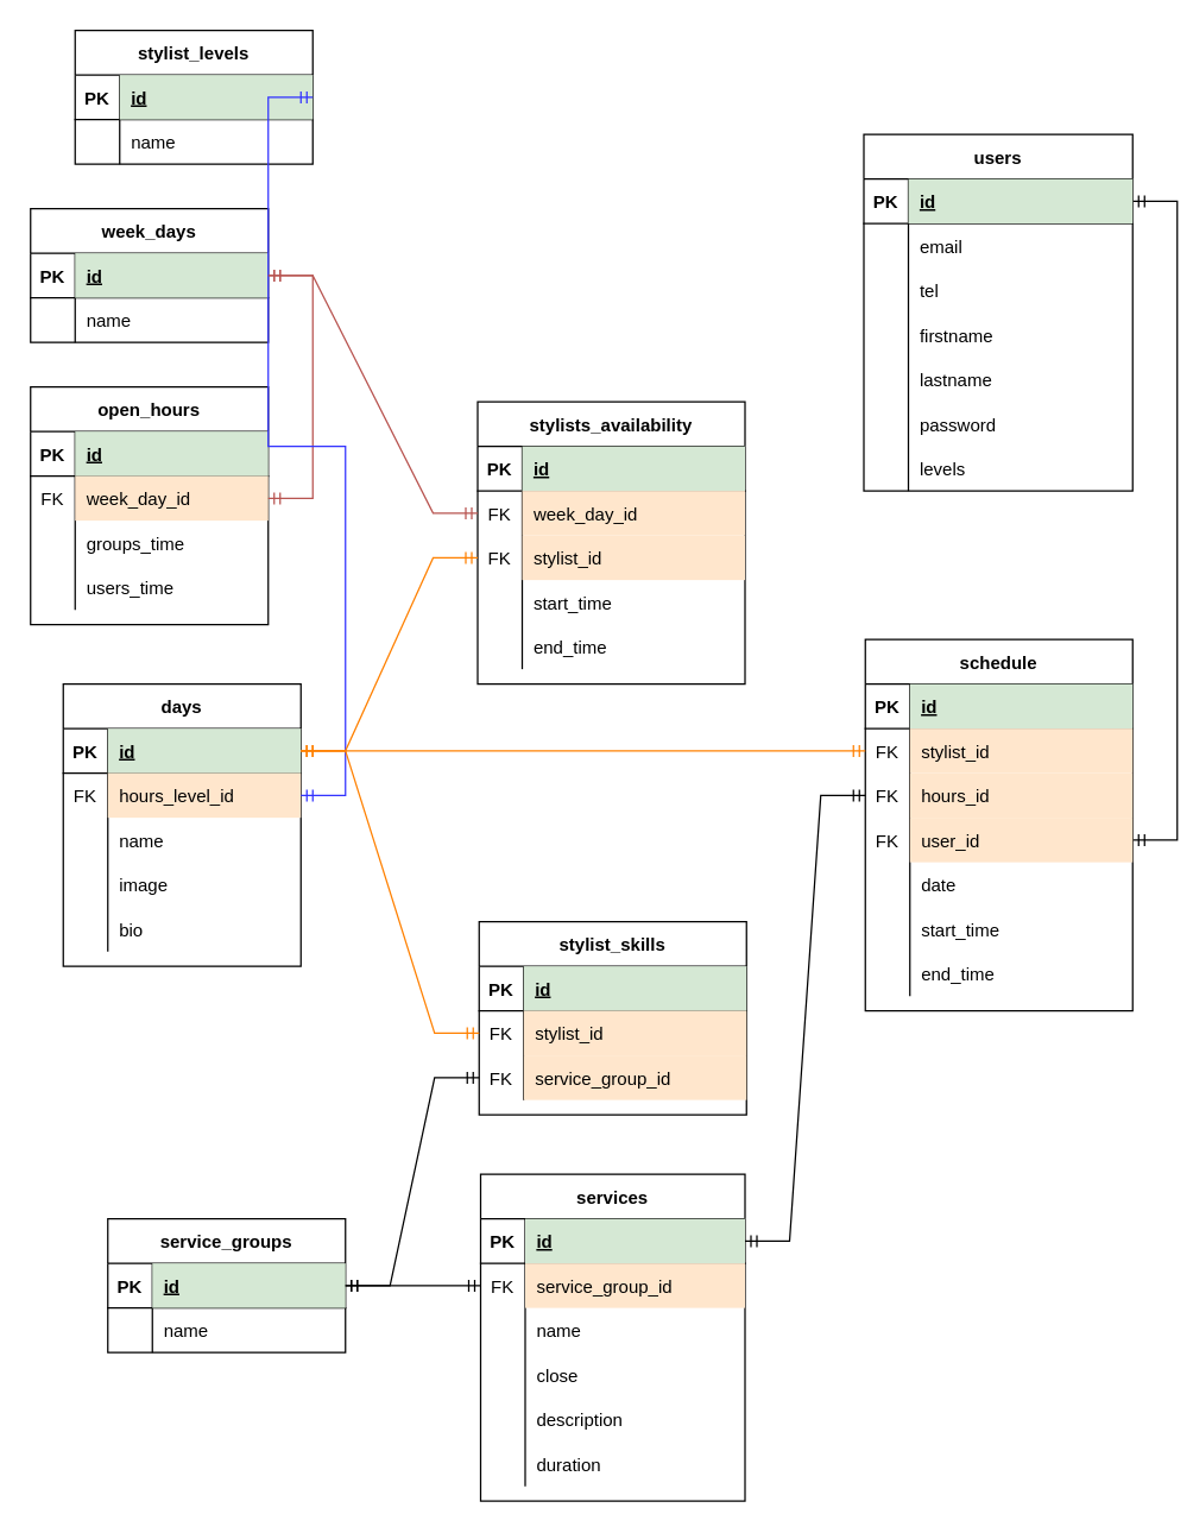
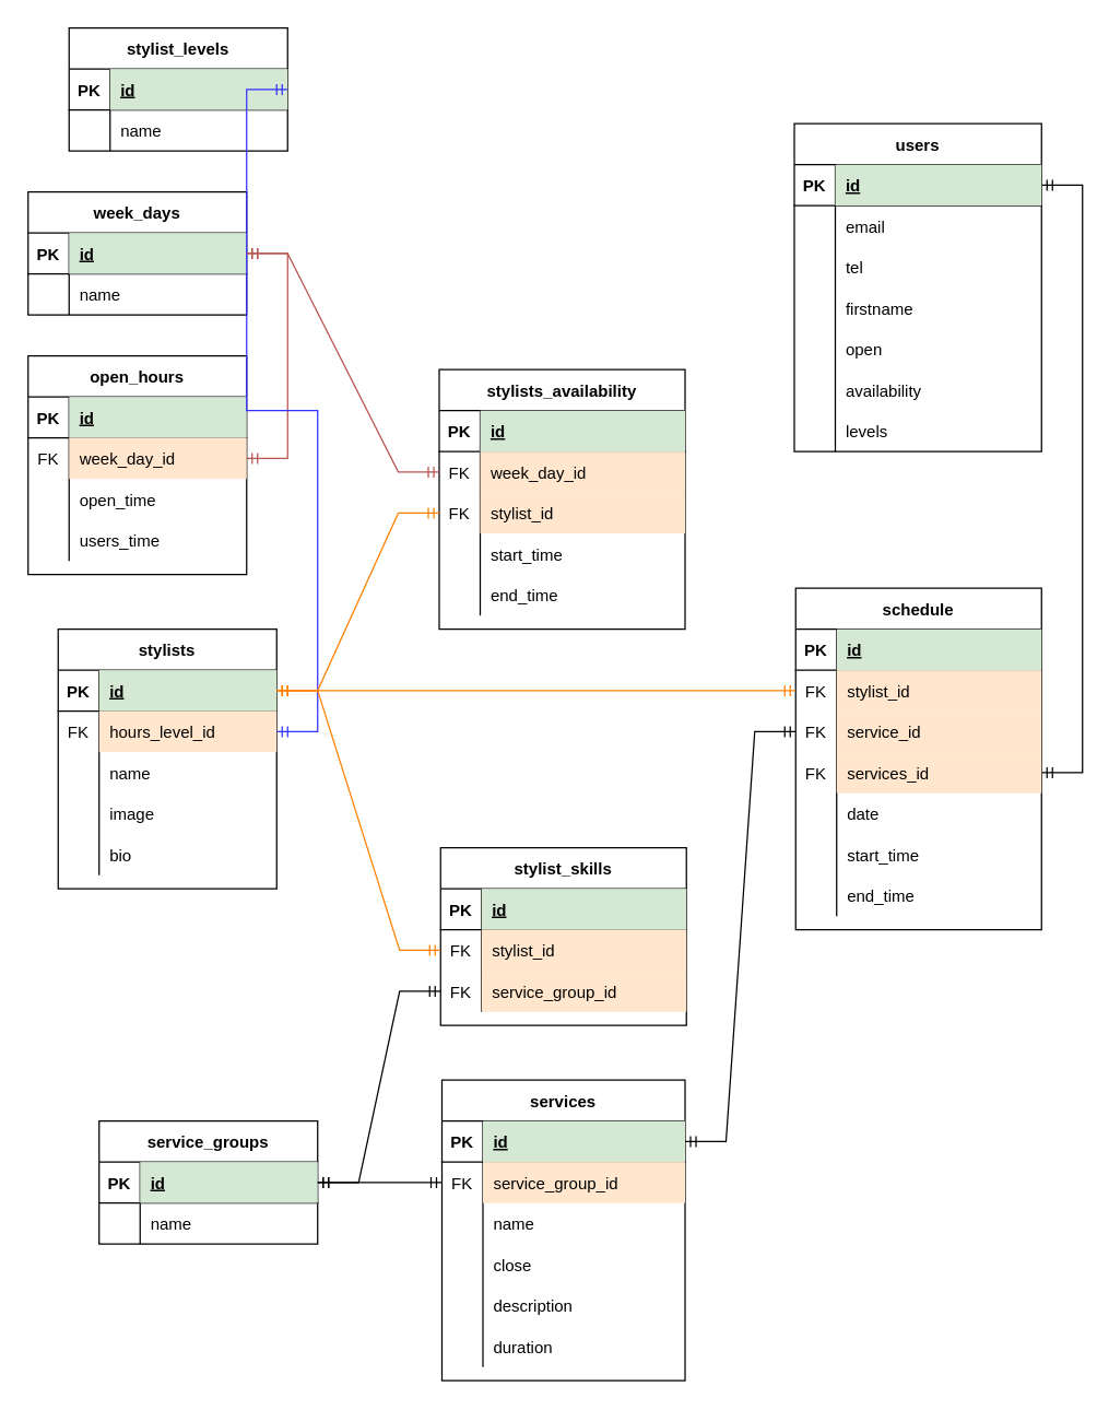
- <mxCell id="144" value="lastname" style="shape=partialRectangle;connectable=0;fillColor=none;top=0;left=0;bottom=0;right=0;align=left;spacingLeft=6;overflow=hidden;" vertex="1" parent="142"><mxGeometry x="30" width="151" height="30" as="geometry"><mxRectangle width="151" height="30" as="alternateBounds" /></mxGeometry></mxCell>
+ <mxCell id="144" value="open" style="shape=partialRectangle;connectable=0;fillColor=none;top=0;left=0;bottom=0;right=0;align=left;spacingLeft=6;overflow=hidden;" vertex="1" parent="142"><mxGeometry x="30" width="151" height="30" as="geometry"><mxRectangle width="151" height="30" as="alternateBounds" /></mxGeometry></mxCell>
- <mxCell id="147" value="password" style="shape=partialRectangle;connectable=0;fillColor=none;top=0;left=0;bottom=0;right=0;align=left;spacingLeft=6;overflow=hidden;" vertex="1" parent="145"><mxGeometry x="30" width="151" height="30" as="geometry"><mxRectangle width="151" height="30" as="alternateBounds" /></mxGeometry></mxCell>
+ <mxCell id="147" value="availability" style="shape=partialRectangle;connectable=0;fillColor=none;top=0;left=0;bottom=0;right=0;align=left;spacingLeft=6;overflow=hidden;" vertex="1" parent="145"><mxGeometry x="30" width="151" height="30" as="geometry"><mxRectangle width="151" height="30" as="alternateBounds" /></mxGeometry></mxCell>
- <mxCell id="26" value="groups_time" style="shape=partialRectangle;connectable=0;fillColor=none;top=0;left=0;bottom=0;right=0;align=left;spacingLeft=6;overflow=hidden;strokeColor=#d79b00;" vertex="1" parent="24"><mxGeometry x="30" width="130" height="30" as="geometry"><mxRectangle width="130" height="30" as="alternateBounds" /></mxGeometry></mxCell>
+ <mxCell id="26" value="open_time" style="shape=partialRectangle;connectable=0;fillColor=none;top=0;left=0;bottom=0;right=0;align=left;spacingLeft=6;overflow=hidden;strokeColor=#d79b00;" vertex="1" parent="24"><mxGeometry x="30" width="130" height="30" as="geometry"><mxRectangle width="130" height="30" as="alternateBounds" /></mxGeometry></mxCell>
- <mxCell id="31" value="days" style="shape=table;startSize=30;container=1;collapsible=1;childLayout=tableLayout;fixedRows=1;rowLines=0;fontStyle=1;align=center;resizeLast=1;" vertex="1" parent="1"><mxGeometry x="42" y="460" width="160" height="190" as="geometry" /></mxCell>
+ <mxCell id="31" value="stylists" style="shape=table;startSize=30;container=1;collapsible=1;childLayout=tableLayout;fixedRows=1;rowLines=0;fontStyle=1;align=center;resizeLast=1;" vertex="1" parent="1"><mxGeometry x="42" y="460" width="160" height="190" as="geometry" /></mxCell>
- <mxCell id="114" value="hours_id" style="shape=partialRectangle;connectable=0;fillColor=#ffe6cc;top=0;left=0;bottom=0;right=0;align=left;spacingLeft=6;overflow=hidden;strokeColor=#d79b00;" vertex="1" parent="112"><mxGeometry x="30" width="150" height="30" as="geometry"><mxRectangle width="150" height="30" as="alternateBounds" /></mxGeometry></mxCell>
+ <mxCell id="114" value="service_id" style="shape=partialRectangle;connectable=0;fillColor=#ffe6cc;top=0;left=0;bottom=0;right=0;align=left;spacingLeft=6;overflow=hidden;strokeColor=#d79b00;" vertex="1" parent="112"><mxGeometry x="30" width="150" height="30" as="geometry"><mxRectangle width="150" height="30" as="alternateBounds" /></mxGeometry></mxCell>
- <mxCell id="117" value="user_id" style="shape=partialRectangle;connectable=0;fillColor=#ffe6cc;top=0;left=0;bottom=0;right=0;align=left;spacingLeft=6;overflow=hidden;strokeColor=#d79b00;" vertex="1" parent="115"><mxGeometry x="30" width="150" height="30" as="geometry"><mxRectangle width="150" height="30" as="alternateBounds" /></mxGeometry></mxCell>
+ <mxCell id="117" value="services_id" style="shape=partialRectangle;connectable=0;fillColor=#ffe6cc;top=0;left=0;bottom=0;right=0;align=left;spacingLeft=6;overflow=hidden;strokeColor=#d79b00;" vertex="1" parent="115"><mxGeometry x="30" width="150" height="30" as="geometry"><mxRectangle width="150" height="30" as="alternateBounds" /></mxGeometry></mxCell>
